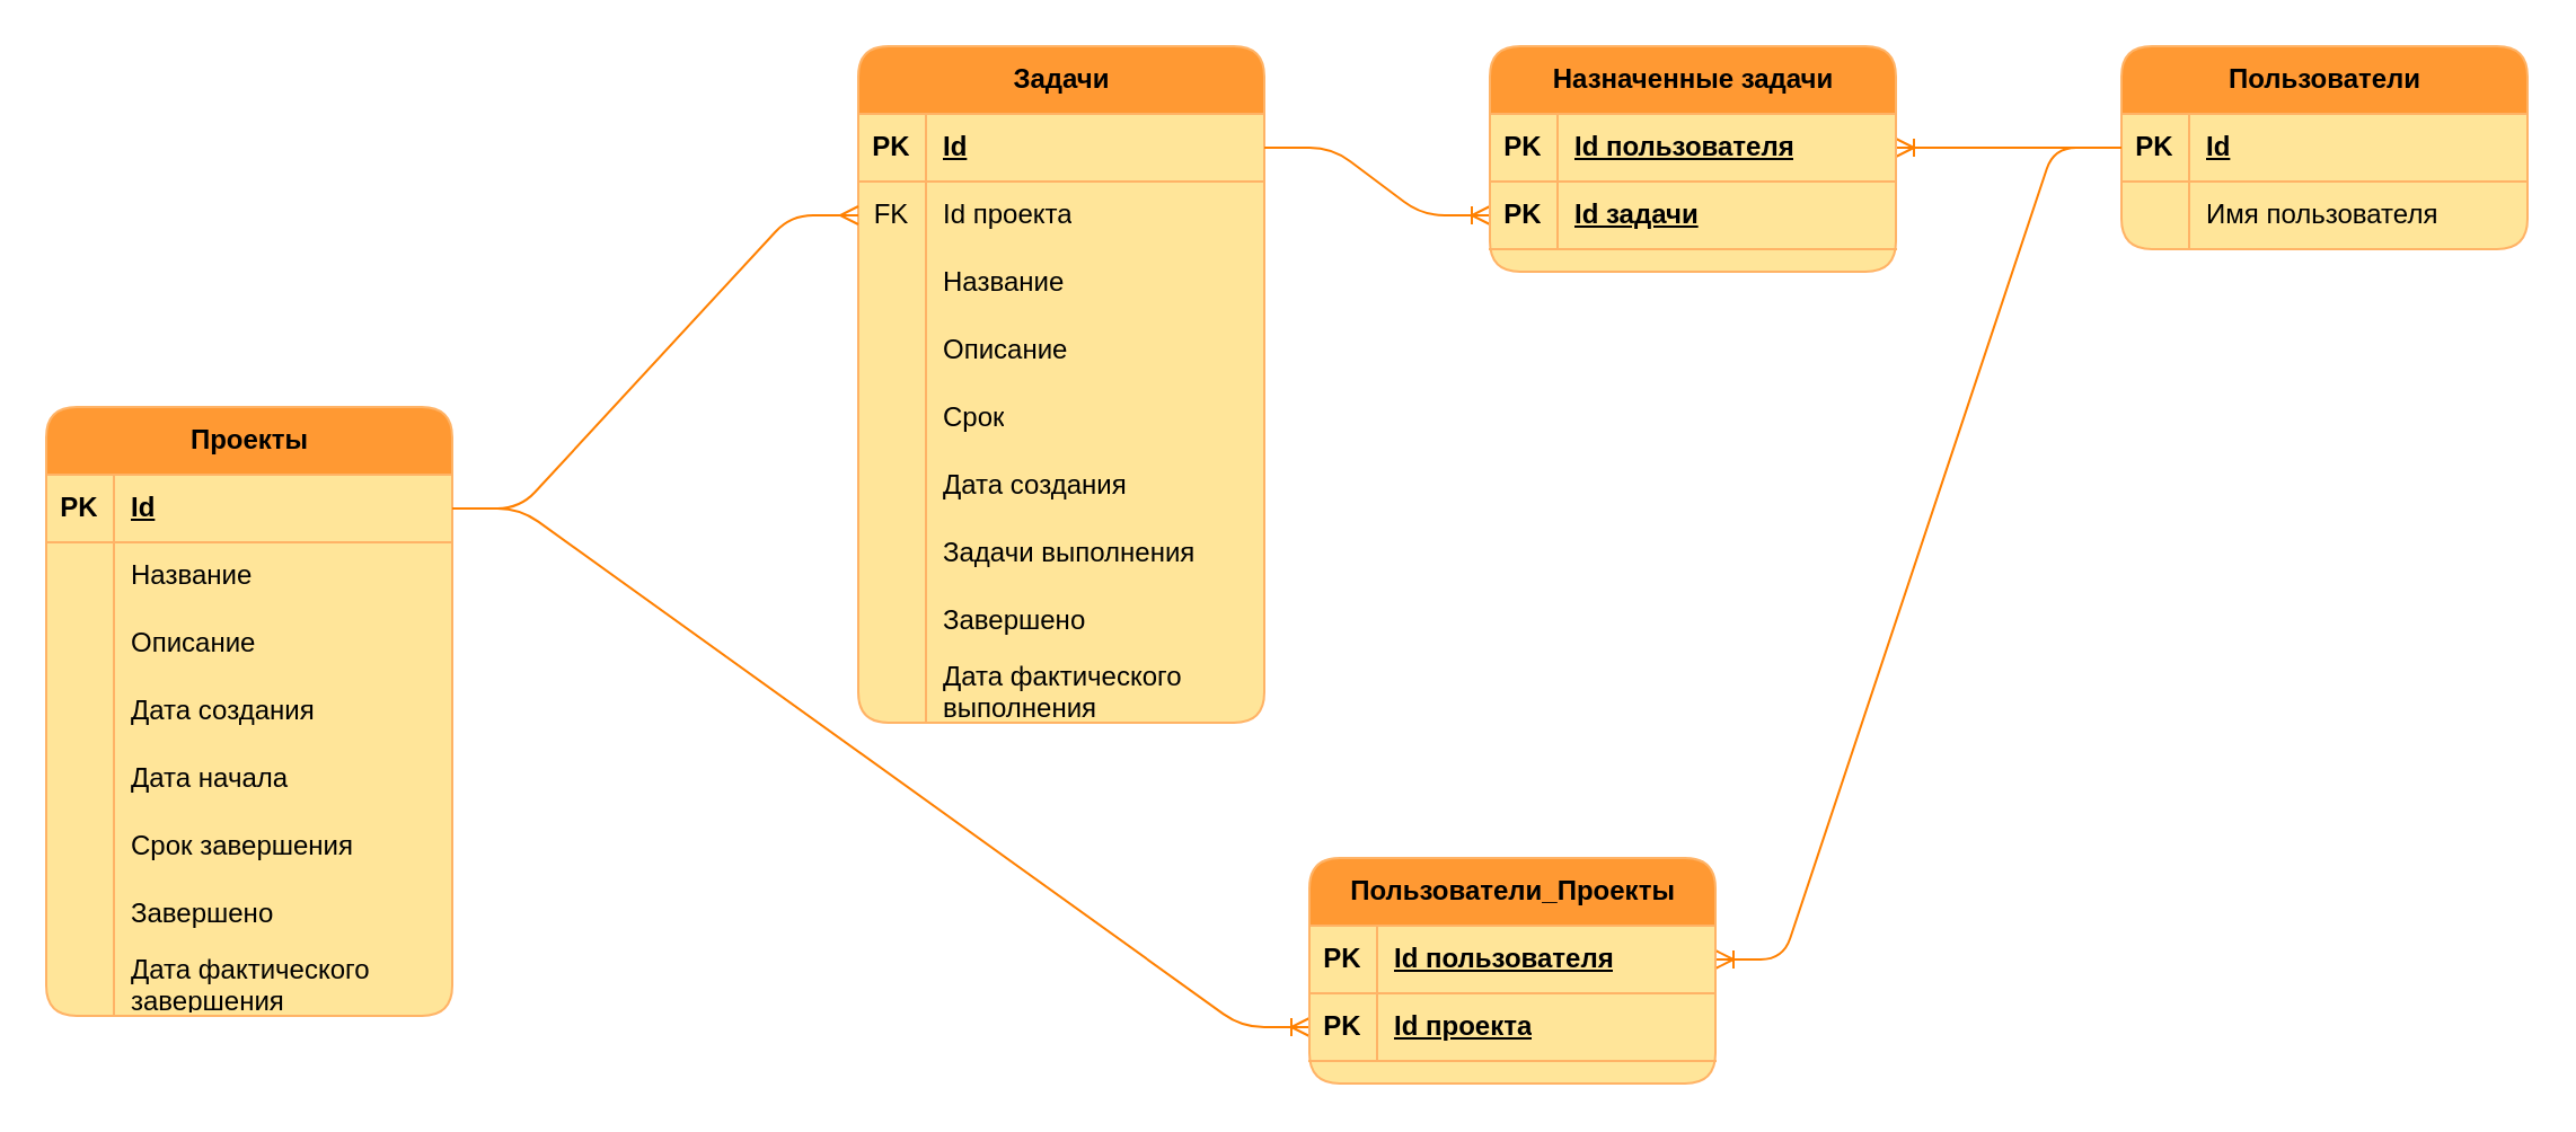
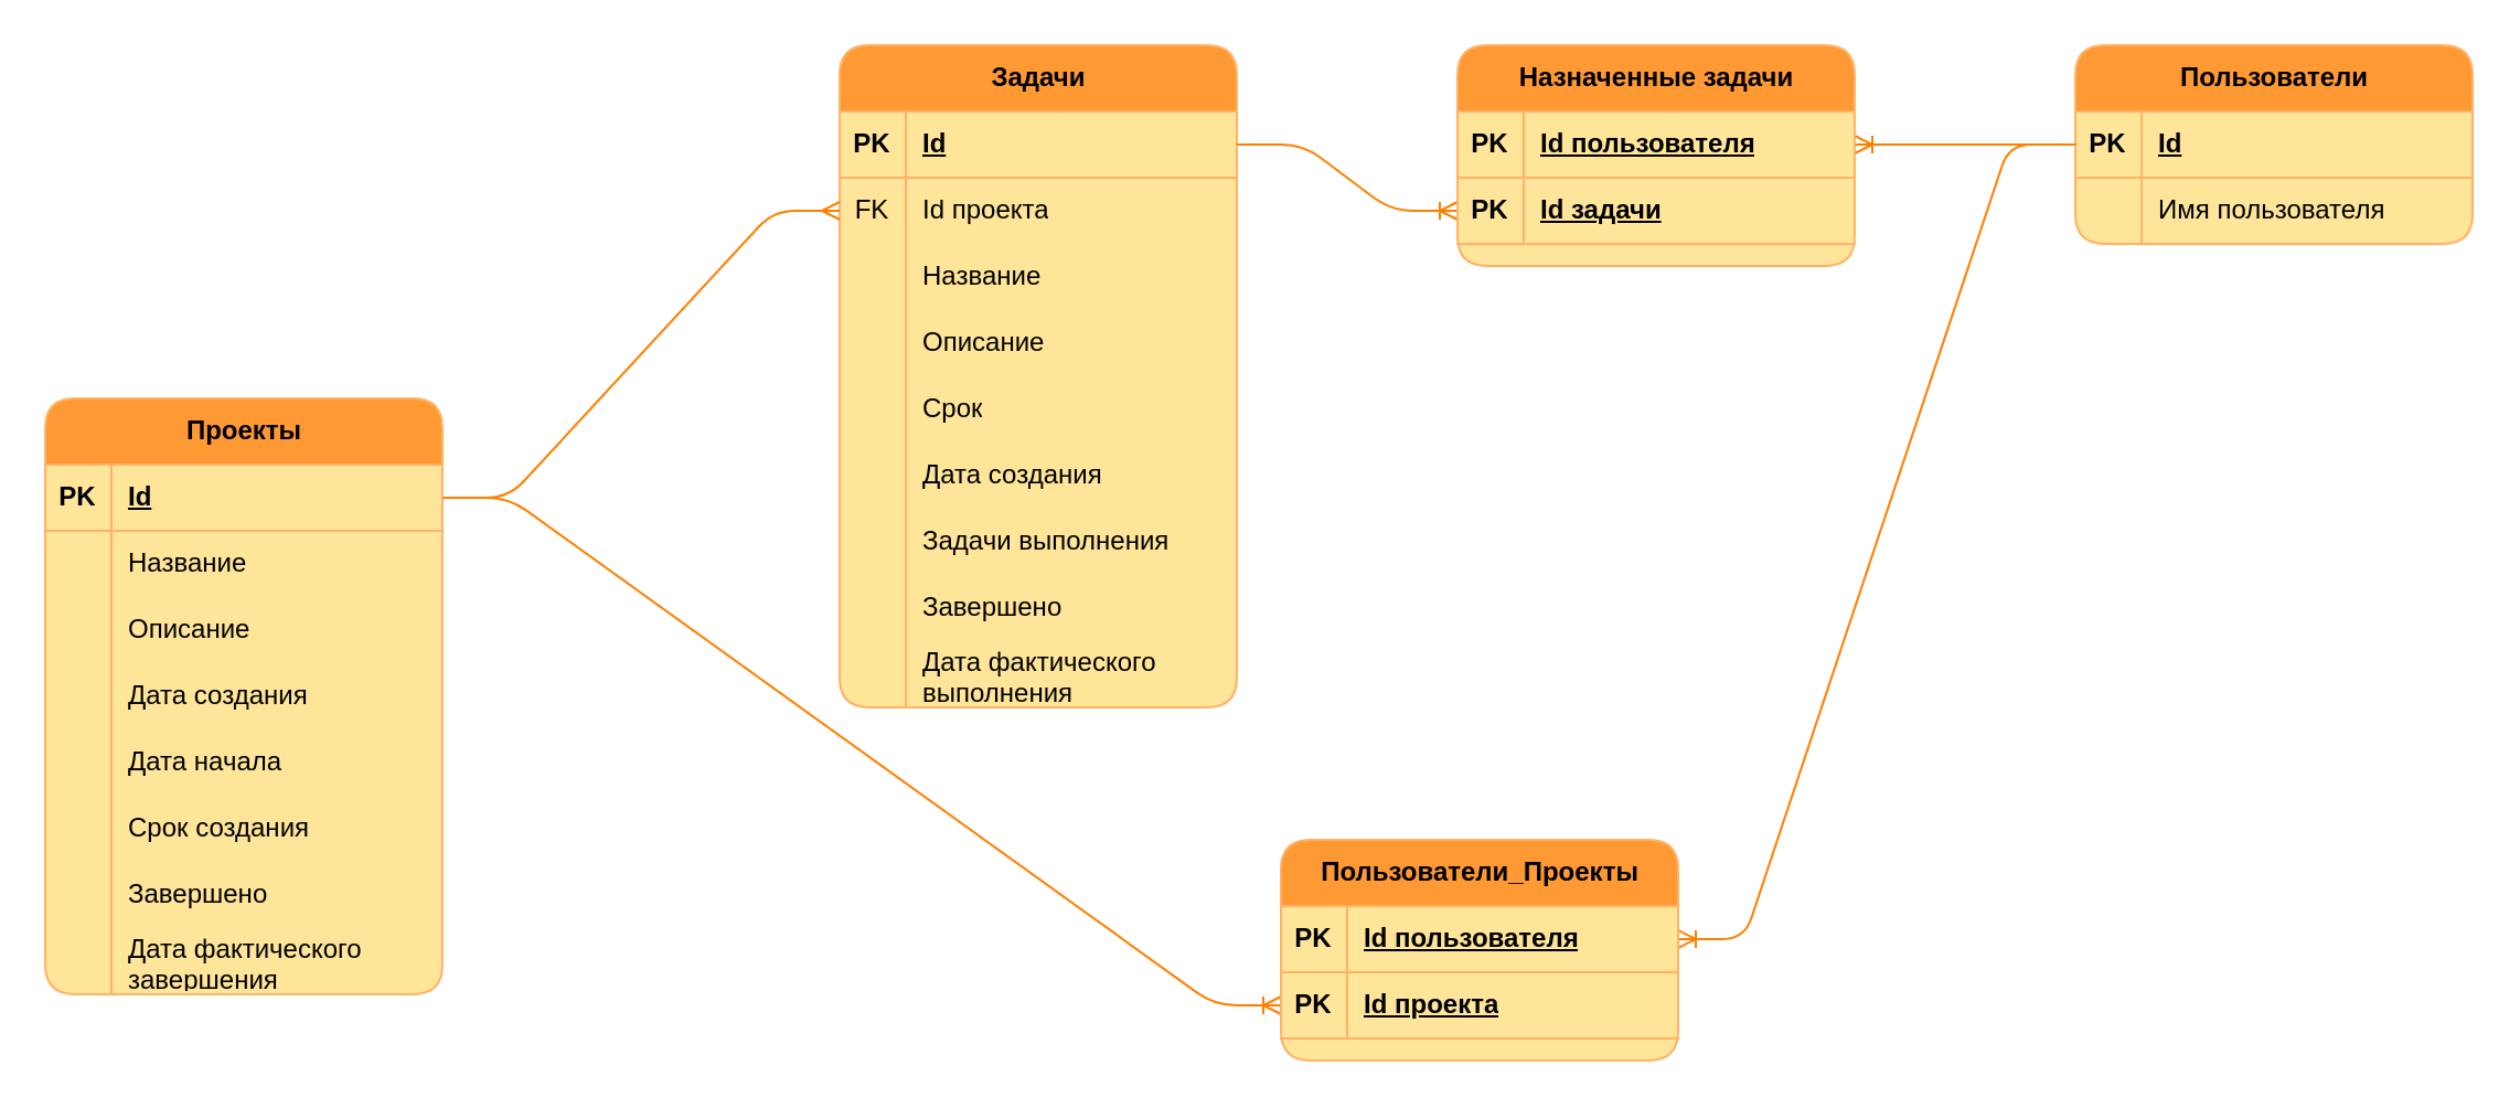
- <mxCell id="55" value="Срок завершения" style="shape=partialRectangle;connectable=0;fillColor=none;top=0;left=0;bottom=0;right=0;align=left;spacingLeft=6;overflow=hidden;whiteSpace=wrap;html=1;" parent="53" vertex="1"><mxGeometry x="30" width="150" height="30" as="geometry"><mxRectangle width="150" height="30" as="alternateBounds" /></mxGeometry></mxCell>
+ <mxCell id="55" value="Срок создания" style="shape=partialRectangle;connectable=0;fillColor=none;top=0;left=0;bottom=0;right=0;align=left;spacingLeft=6;overflow=hidden;whiteSpace=wrap;html=1;" parent="53" vertex="1"><mxGeometry x="30" width="150" height="30" as="geometry"><mxRectangle width="150" height="30" as="alternateBounds" /></mxGeometry></mxCell>
